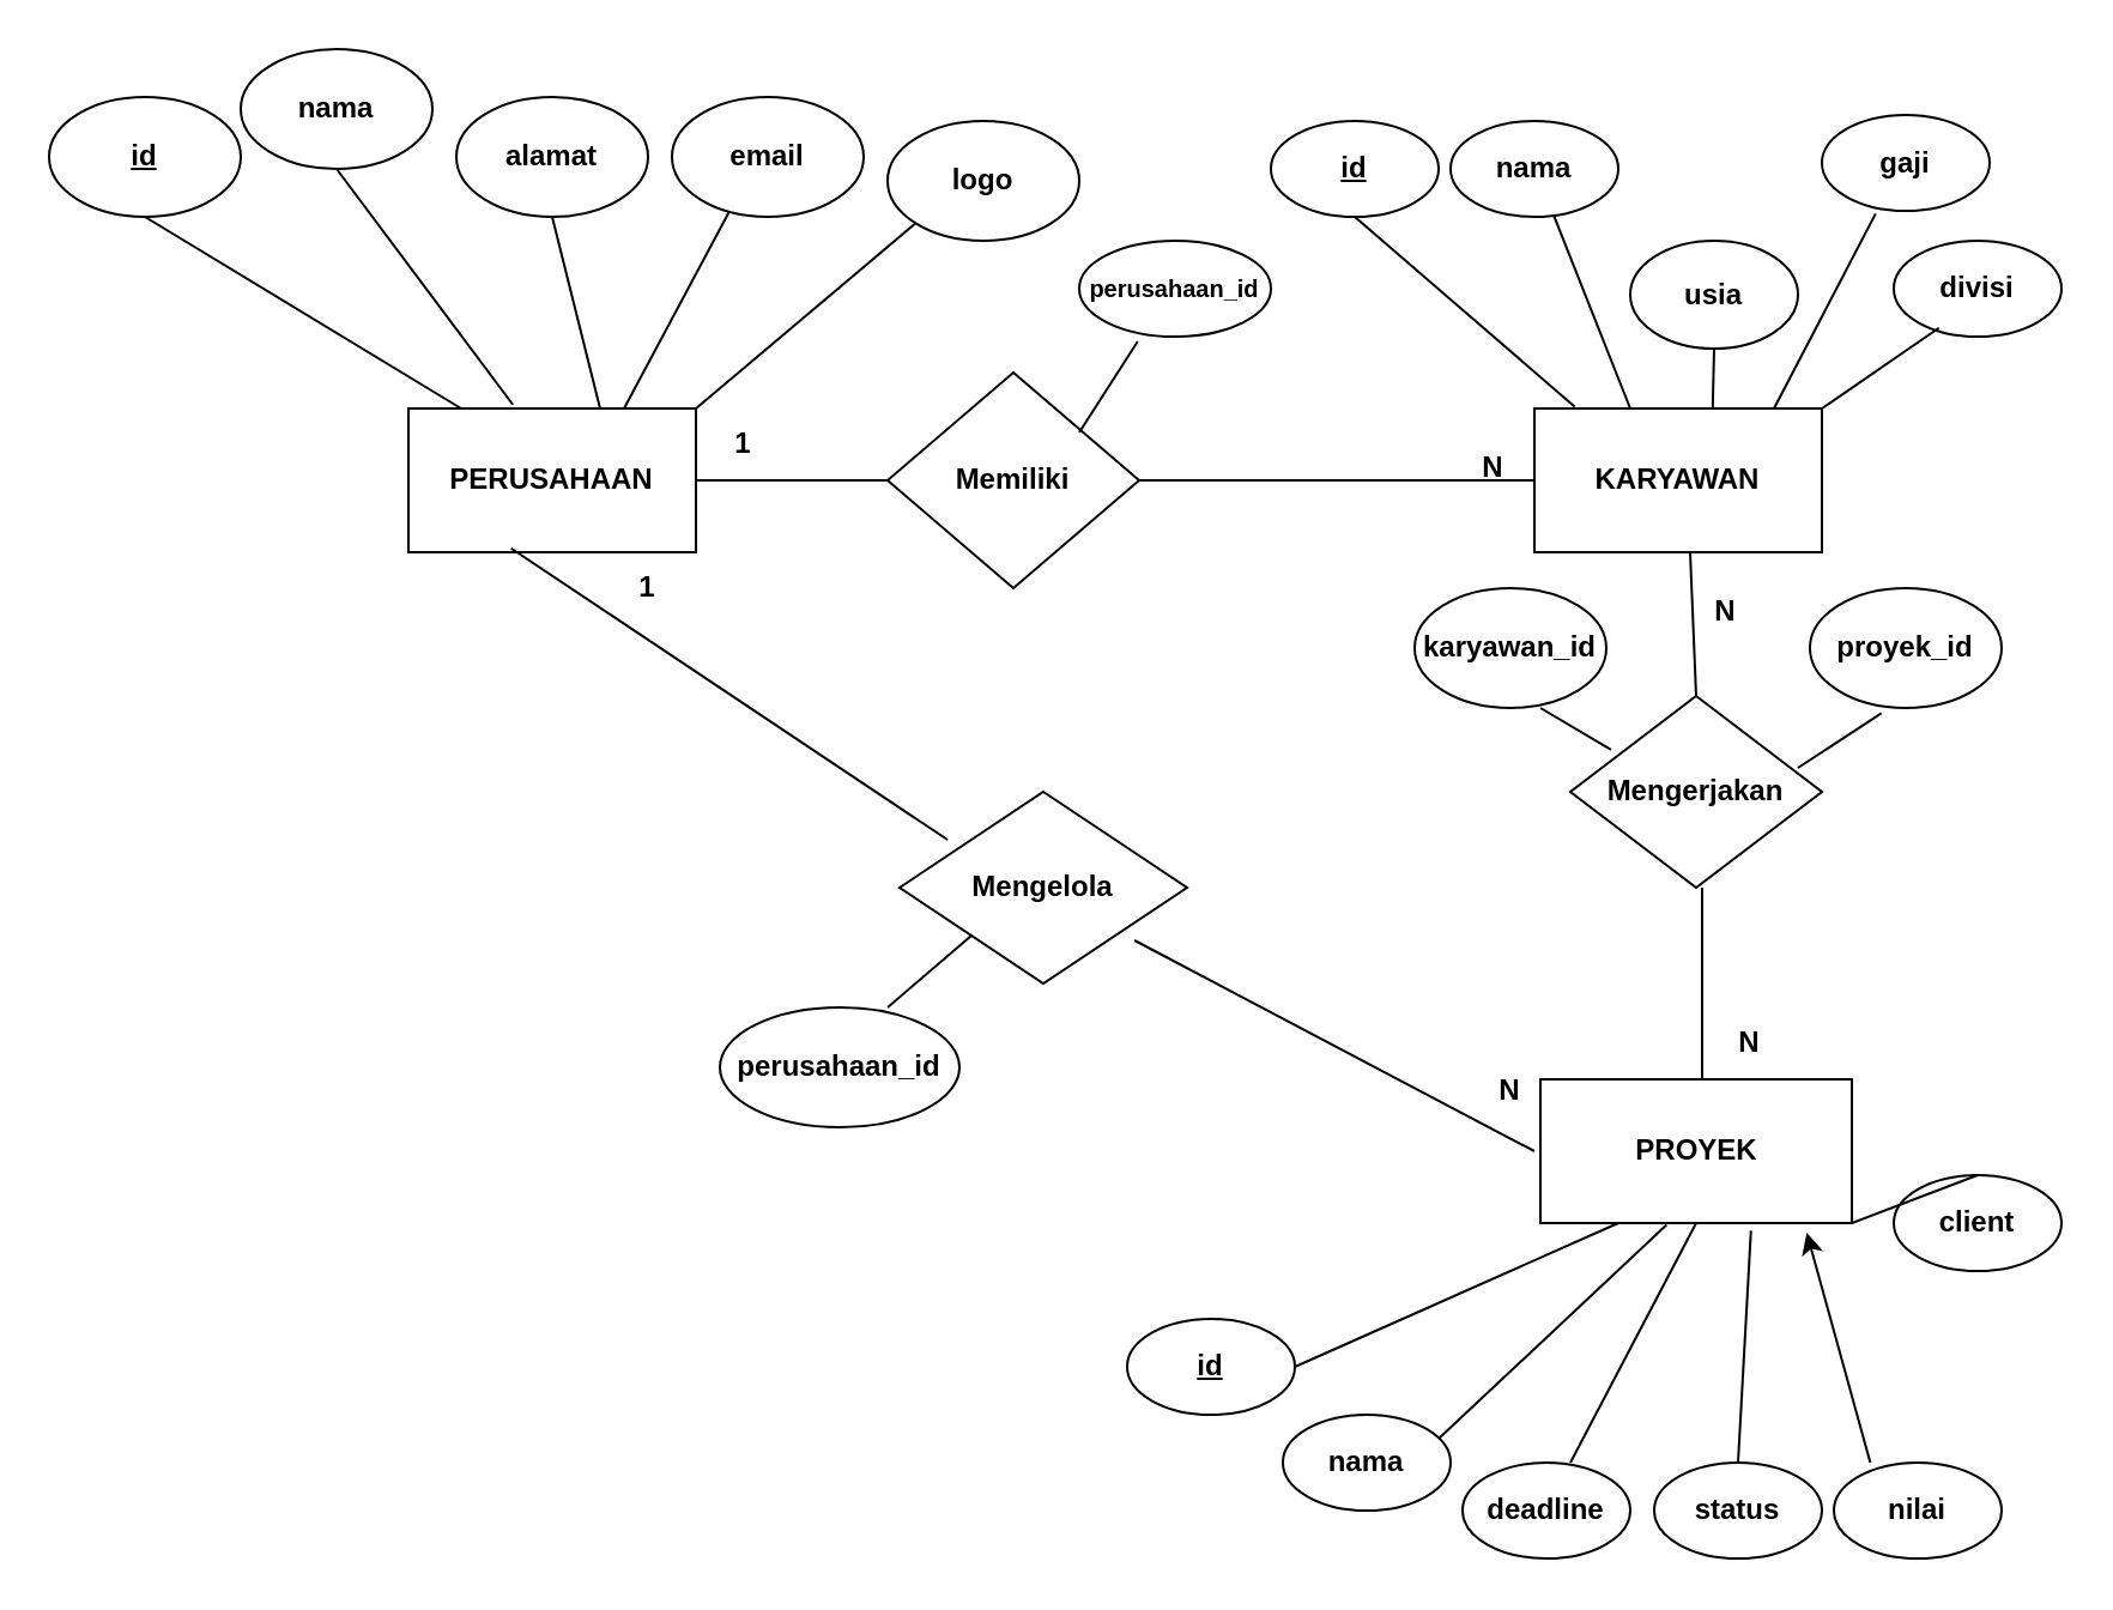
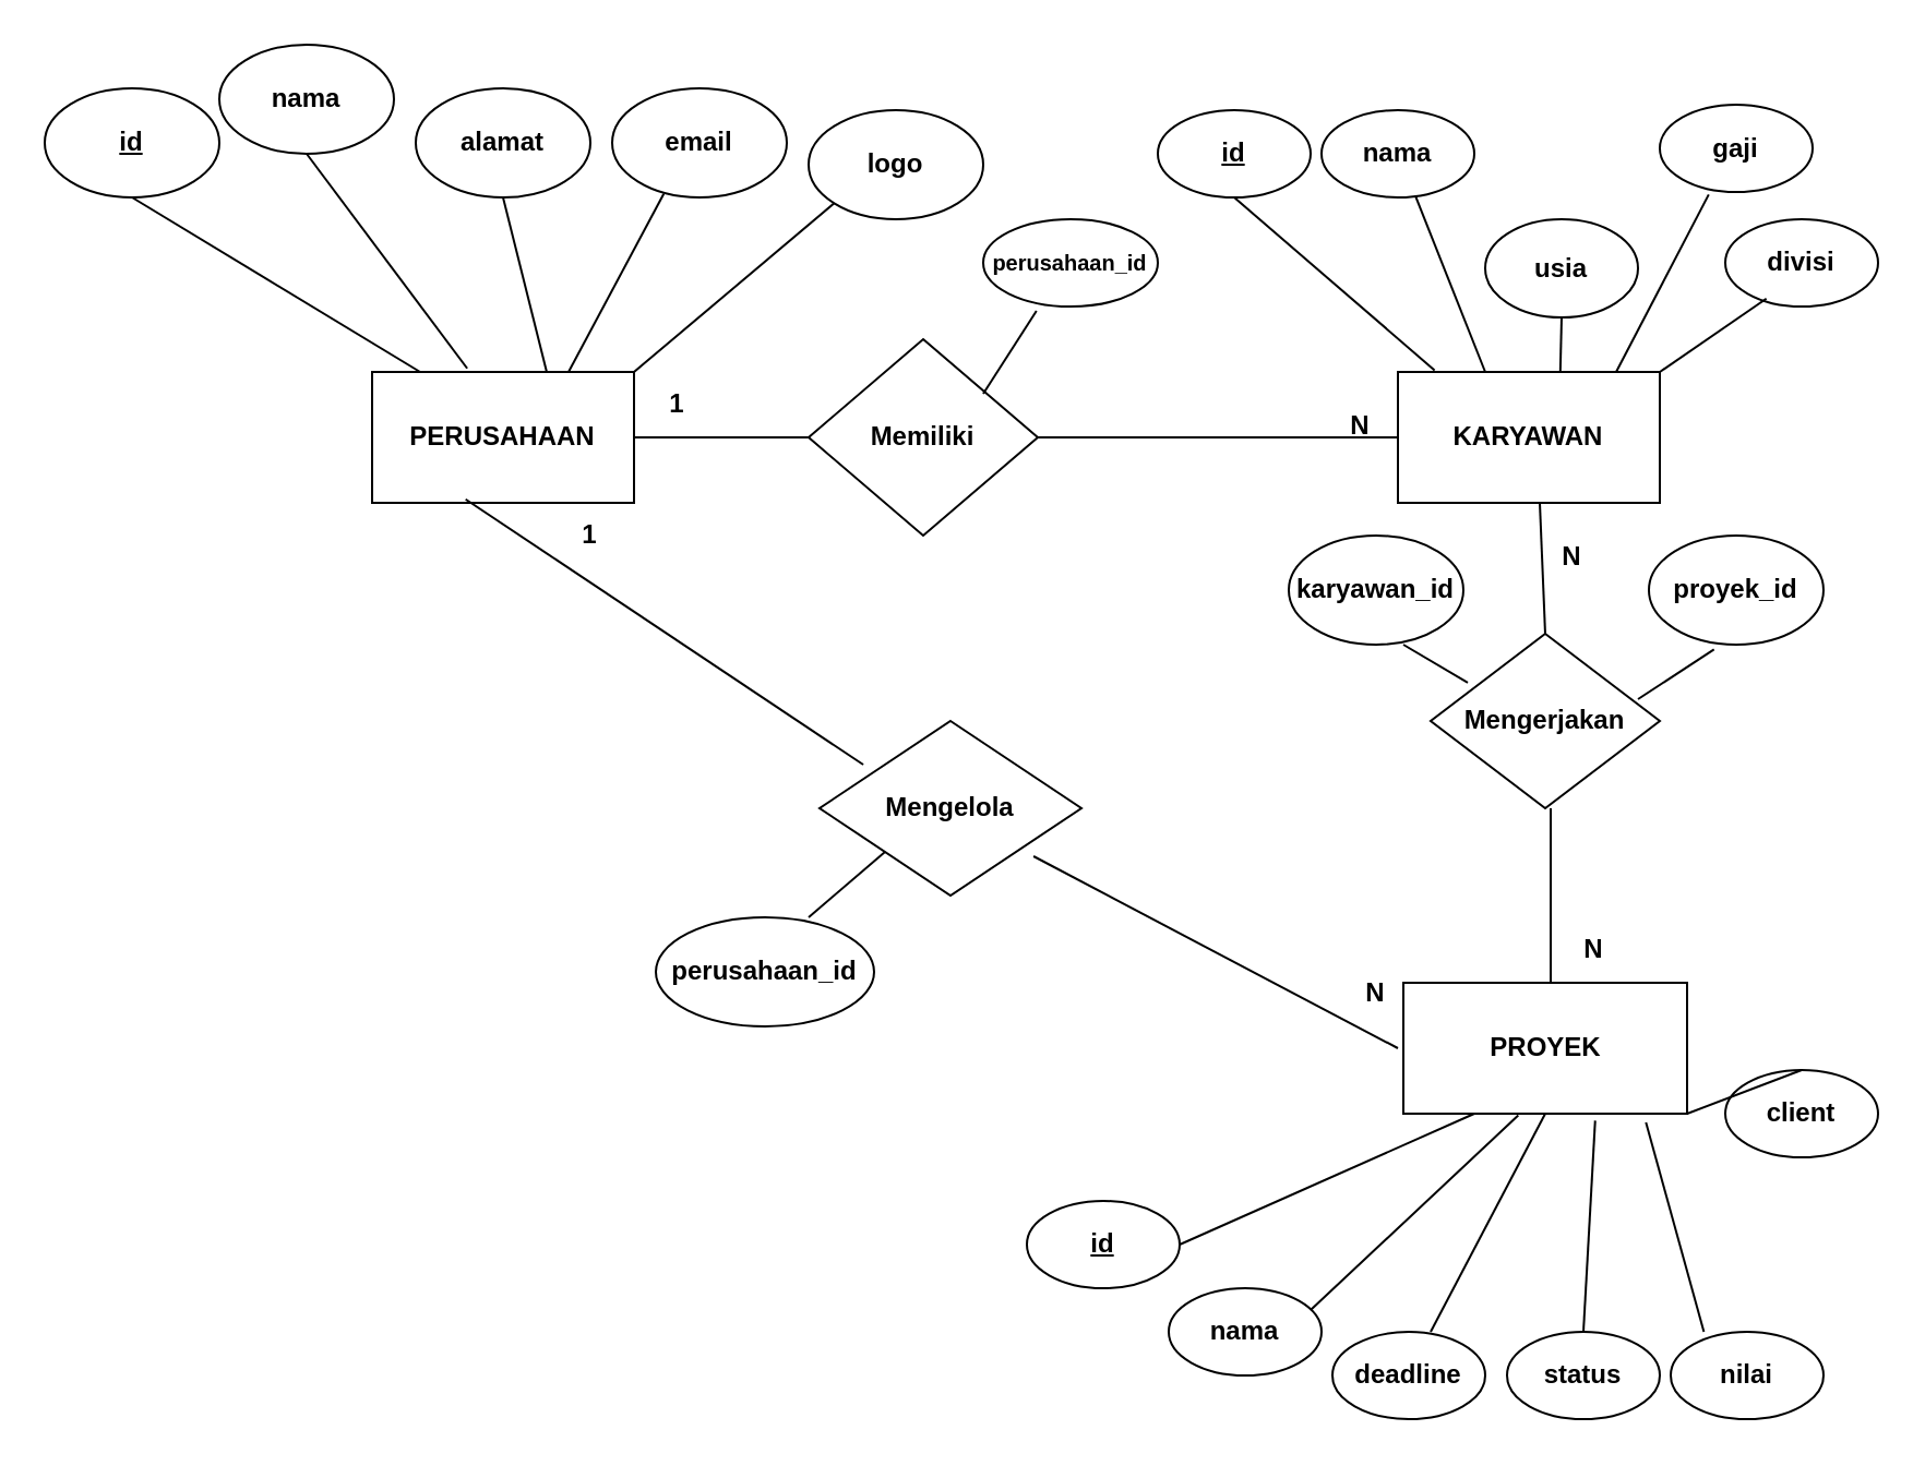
- <mxCell id="48" value="" style="endArrow=classic;html=1;rounded=0;exitX=0.217;exitY=0;exitDx=0;exitDy=0;exitPerimeter=0;entryX=0.855;entryY=1.067;entryDx=0;entryDy=0;entryPerimeter=0;" parent="1" source="43" target="4" edge="1"><mxGeometry width="50" height="50" relative="1" as="geometry"><mxPoint x="750" y="580" as="sourcePoint" /><mxPoint x="800" y="530" as="targetPoint" /></mxGeometry></mxCell>
+ <mxCell id="48" value="" style="endArrow=none;html=1;rounded=0;exitX=0.217;exitY=0;exitDx=0;exitDy=0;exitPerimeter=0;entryX=0.855;entryY=1.067;entryDx=0;entryDy=0;entryPerimeter=0;" parent="1" source="43" target="4" edge="1"><mxGeometry width="50" height="50" relative="1" as="geometry"><mxPoint x="750" y="580" as="sourcePoint" /><mxPoint x="800" y="530" as="targetPoint" /></mxGeometry></mxCell>
